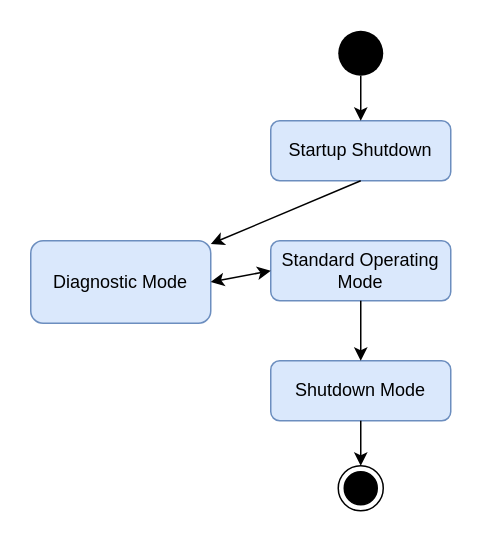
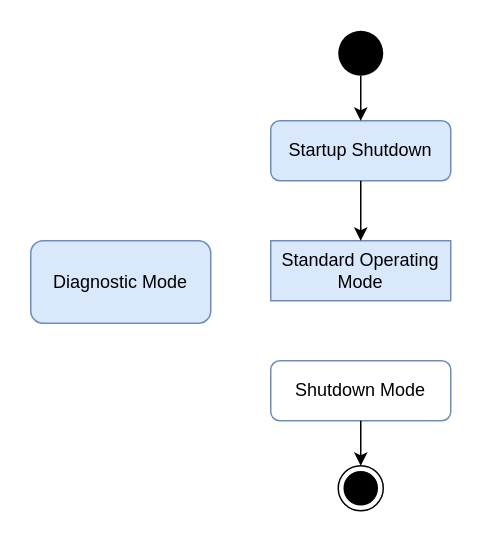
- <mxCell id="9" value="" style="endArrow=classic;html=1;exitX=0.5;exitY=1;exitDx=0;exitDy=0;" edge="1" parent="1" source="6" target="5"><mxGeometry width="50" height="50" relative="1" as="geometry"><mxPoint x="250" y="60" as="sourcePoint" /><mxPoint x="250" y="90" as="targetPoint" /></mxGeometry></mxCell>
+ <mxCell id="9" value="" style="endArrow=classic;html=1;exitX=0.5;exitY=1;exitDx=0;exitDy=0;entryX=0.5;entryY=0;entryDx=0;entryDy=0;" edge="1" parent="1" source="6" target="2"><mxGeometry width="50" height="50" relative="1" as="geometry"><mxPoint x="250" y="60" as="sourcePoint" /><mxPoint x="250" y="90" as="targetPoint" /></mxGeometry></mxCell>
- <mxCell id="2" value="Standard Operating Mode" style="rounded=1;whiteSpace=wrap;html=1;fillColor=#dae8fc;strokeColor=#6c8ebf;" vertex="1" parent="1"><mxGeometry x="180" y="160" width="120" height="40" as="geometry" /></mxCell>
+ <mxCell id="2" value="Standard Operating Mode" style="whiteSpace=wrap;html=1;fillColor=#dae8fc;strokeColor=#6c8ebf;rounded=0;" vertex="1" parent="1"><mxGeometry x="180" y="160" width="120" height="40" as="geometry" /></mxCell>
- <mxCell id="12" value="" style="endArrow=classic;html=1;exitX=0;exitY=0.5;exitDx=0;exitDy=0;entryX=1;entryY=0.5;entryDx=0;entryDy=0;startArrow=classic;startFill=1;" edge="1" parent="1" source="2" target="5"><mxGeometry width="50" height="50" relative="1" as="geometry"><mxPoint x="250" y="130" as="sourcePoint" /><mxPoint x="250" y="170" as="targetPoint" /></mxGeometry></mxCell>
- <mxCell id="10" value="" style="endArrow=classic;html=1;exitX=0.5;exitY=1;exitDx=0;exitDy=0;entryX=0.5;entryY=0;entryDx=0;entryDy=0;" edge="1" parent="1" source="2" target="7"><mxGeometry width="50" height="50" relative="1" as="geometry"><mxPoint x="260" y="70" as="sourcePoint" /><mxPoint x="260" y="100" as="targetPoint" /></mxGeometry></mxCell>
- <mxCell id="7" value="Shutdown Mode" style="rounded=1;whiteSpace=wrap;html=1;fillColor=#dae8fc;strokeColor=#6c8ebf;" vertex="1" parent="1"><mxGeometry x="180" y="240" width="120" height="40" as="geometry" /></mxCell>
+ <mxCell id="7" value="Shutdown Mode" style="rounded=1;whiteSpace=wrap;html=1;fillColor=#ffffff;strokeColor=#6c8ebf;" vertex="1" parent="1"><mxGeometry x="180" y="240" width="120" height="40" as="geometry" /></mxCell>
